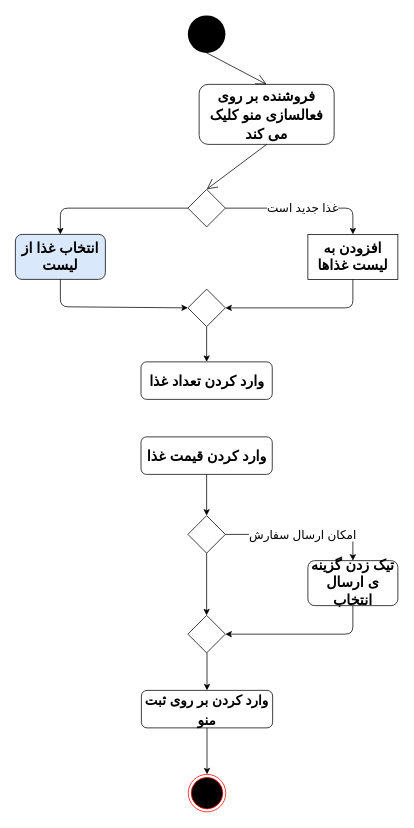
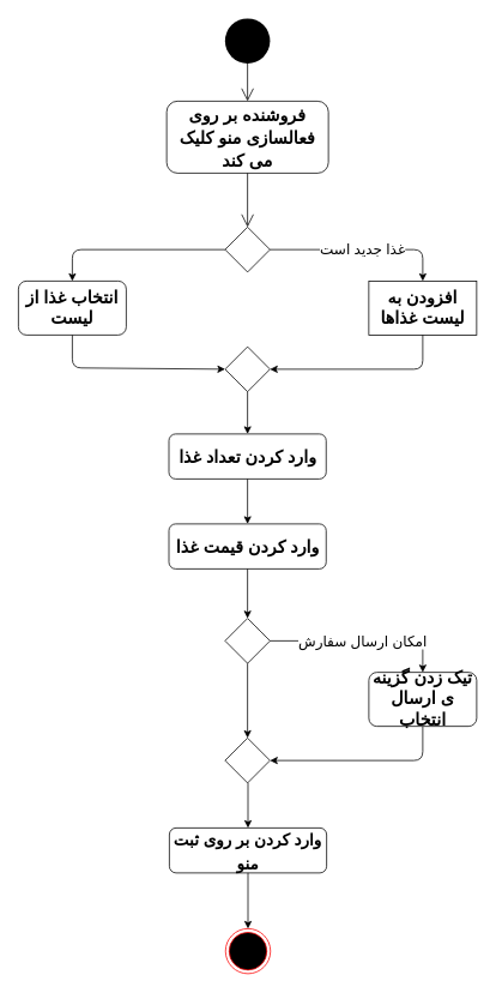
- <mxCell id="3" value="&lt;font style=&quot;font-size: 19px&quot;&gt;فروشنده بر روی فعالسازی منو کلیک می کند&lt;/font&gt;" style="shape=rect;html=1;rounded=1;whiteSpace=wrap;align=center;fontSize=21;fontStyle=1" vertex="1" parent="1"><mxGeometry x="265" y="112" width="180" height="80" as="geometry" /></mxCell>
+ <mxCell id="3" value="&lt;font style=&quot;font-size: 19px&quot;&gt;فروشنده بر روی فعالسازی منو کلیک می کند&lt;/font&gt;" style="shape=rect;html=1;rounded=1;whiteSpace=wrap;align=center;fontSize=21;fontStyle=1" vertex="1" parent="1"><mxGeometry x="185" y="112" width="180" height="80" as="geometry" /></mxCell>
- <mxCell id="16" value="&lt;font size=&quot;1&quot;&gt;&lt;b style=&quot;font-size: 19px&quot;&gt;انتخاب غذا از لیست&lt;/b&gt;&lt;/font&gt;" style="rounded=1;whiteSpace=wrap;html=1;fillColor=#dae8fc;" vertex="1" parent="1"><mxGeometry x="20" y="312" width="120" height="60" as="geometry" /></mxCell>
+ <mxCell id="16" value="&lt;font size=&quot;1&quot;&gt;&lt;b style=&quot;font-size: 19px&quot;&gt;انتخاب غذا از لیست&lt;/b&gt;&lt;/font&gt;" style="rounded=1;whiteSpace=wrap;html=1;" vertex="1" parent="1"><mxGeometry x="20" y="312" width="120" height="60" as="geometry" /></mxCell>
+ <mxCell id="18" value="" style="endArrow=classic;html=1;entryX=0.5;entryY=0;entryDx=0;entryDy=0;exitX=0.5;exitY=1;exitDx=0;exitDy=0;" edge="1" parent="1" source="8" target="9"><mxGeometry width="50" height="50" relative="1" as="geometry"><mxPoint x="130" y="562" as="sourcePoint" /><mxPoint x="180" y="512" as="targetPoint" /></mxGeometry></mxCell>
